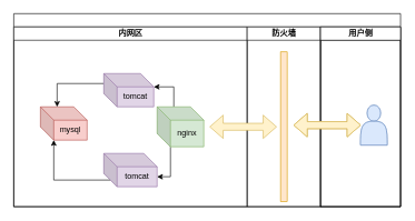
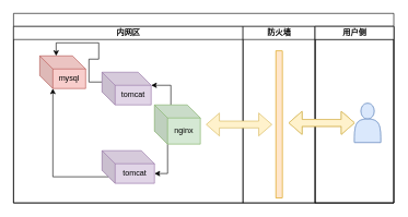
- <mxCell id="4" value="mysql" style="shape=cube;whiteSpace=wrap;html=1;boundedLbl=1;backgroundOutline=1;darkOpacity=0.05;darkOpacity2=0.1;fillColor=#f8cecc;strokeColor=#b85450;" vertex="1" parent="3"><mxGeometry x="40" y="120" width="70" height="50" as="geometry" /></mxCell>
+ <mxCell id="4" value="mysql" style="shape=cube;whiteSpace=wrap;html=1;boundedLbl=1;backgroundOutline=1;darkOpacity=0.05;darkOpacity2=0.1;fillColor=#f8cecc;strokeColor=#b85450;" vertex="1" parent="3"><mxGeometry x="40" y="45" width="70" height="50" as="geometry" /></mxCell>
